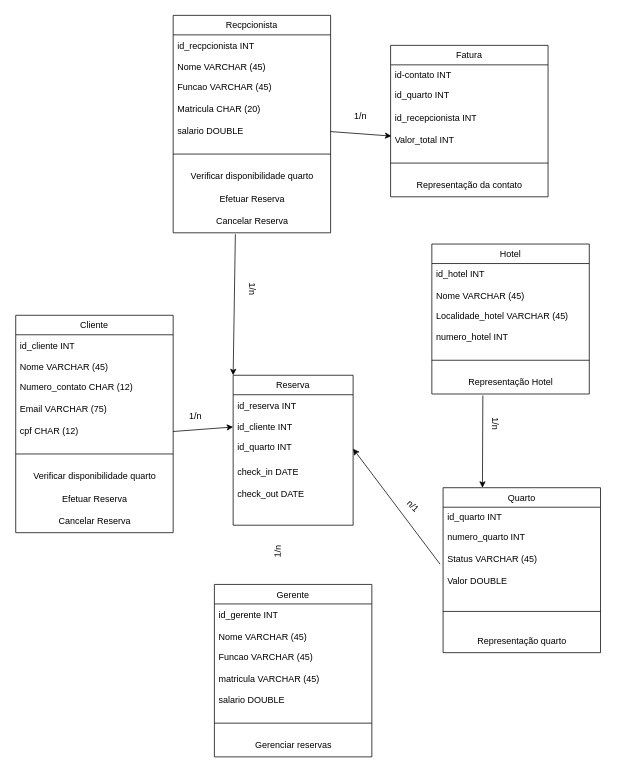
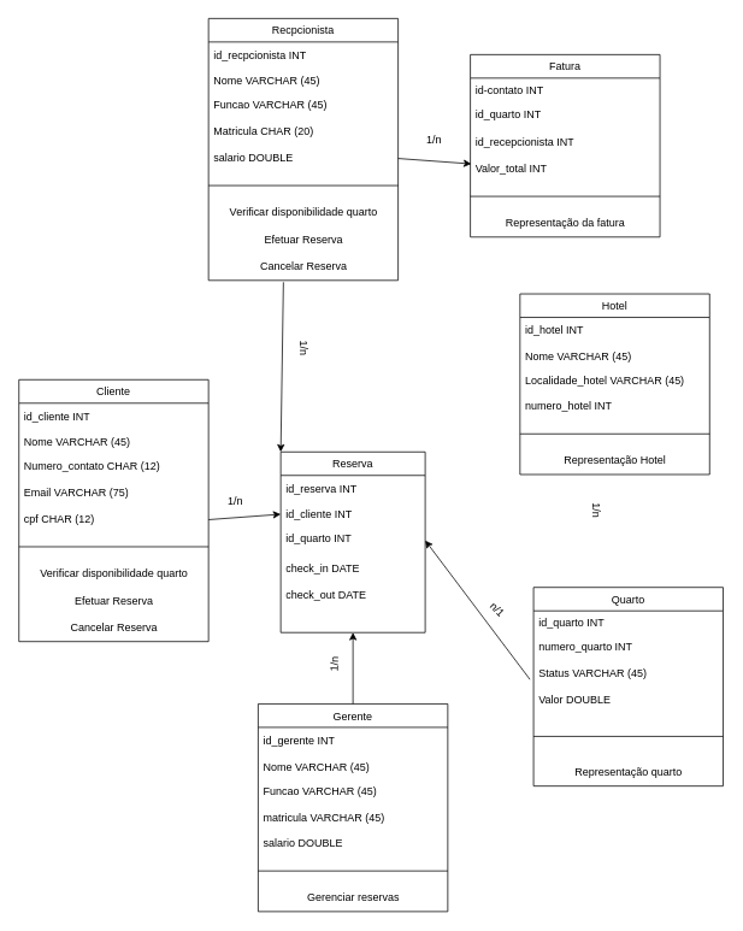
- <mxCell id="58" value="Representação da contato" style="text;html=1;align=center;verticalAlign=middle;resizable=0;points=[];autosize=1;strokeColor=none;fillColor=none;" vertex="1" parent="52"><mxGeometry y="172" width="210" height="30" as="geometry" /></mxCell>
+ <mxCell id="58" value="Representação da fatura" style="text;html=1;align=center;verticalAlign=middle;resizable=0;points=[];autosize=1;strokeColor=none;fillColor=none;" vertex="1" parent="52"><mxGeometry y="172" width="210" height="30" as="geometry" /></mxCell>
- <mxCell id="68" value="" style="endArrow=classic;html=1;rounded=0;entryX=0.25;entryY=0;entryDx=0;entryDy=0;exitX=0.324;exitY=1.067;exitDx=0;exitDy=0;exitPerimeter=0;" edge="1" parent="1" source="51" target="38"><mxGeometry width="50" height="50" relative="1" as="geometry"><mxPoint x="643" y="530" as="sourcePoint" /><mxPoint x="690" y="500" as="targetPoint" /></mxGeometry></mxCell>
+ <mxCell id="62" value="" style="endArrow=classic;html=1;rounded=0;exitX=0.5;exitY=0;exitDx=0;exitDy=0;entryX=0.5;entryY=1;entryDx=0;entryDy=0;" edge="1" parent="1" source="29" target="2"><mxGeometry width="50" height="50" relative="1" as="geometry"><mxPoint x="720" y="200" as="sourcePoint" /><mxPoint x="770" y="150" as="targetPoint" /></mxGeometry></mxCell>
